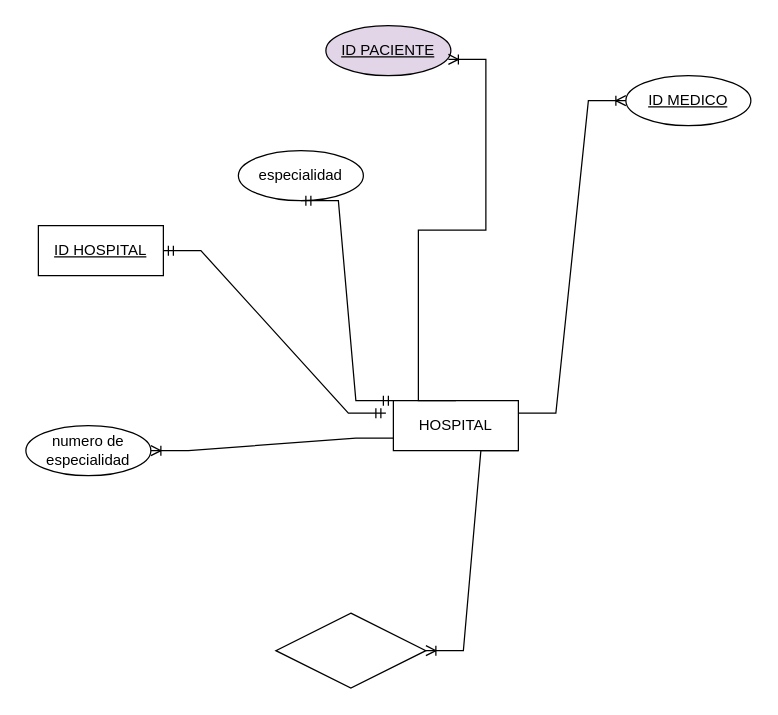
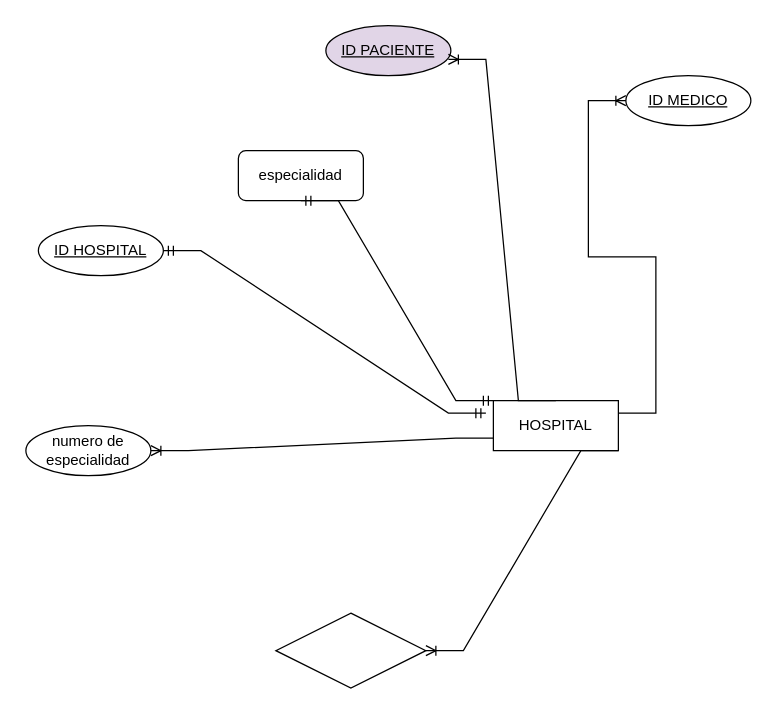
- <mxCell id="10" value="&lt;font style=&quot;vertical-align: inherit;&quot;&gt;&lt;font style=&quot;vertical-align: inherit;&quot;&gt;especialidad&lt;/font&gt;&lt;/font&gt;" style="ellipse;whiteSpace=wrap;html=1;align=center;" vertex="1" parent="1"><mxGeometry x="190" y="120" width="100" height="40" as="geometry" /></mxCell>
+ <mxCell id="10" value="&lt;font style=&quot;vertical-align: inherit;&quot;&gt;&lt;font style=&quot;vertical-align: inherit;&quot;&gt;especialidad&lt;/font&gt;&lt;/font&gt;" style="whiteSpace=wrap;html=1;align=center;rounded=1;" vertex="1" parent="1"><mxGeometry x="190" y="120" width="100" height="40" as="geometry" /></mxCell>
- <mxCell id="7" value="&lt;font style=&quot;vertical-align: inherit;&quot;&gt;&lt;font style=&quot;vertical-align: inherit;&quot;&gt;ID HOSPITAL&lt;/font&gt;&lt;/font&gt;" style="whiteSpace=wrap;html=1;align=center;fontStyle=4;rounded=0;" vertex="1" parent="1"><mxGeometry x="30" y="180" width="100" height="40" as="geometry" /></mxCell>
+ <mxCell id="7" value="&lt;font style=&quot;vertical-align: inherit;&quot;&gt;&lt;font style=&quot;vertical-align: inherit;&quot;&gt;ID HOSPITAL&lt;/font&gt;&lt;/font&gt;" style="ellipse;whiteSpace=wrap;html=1;align=center;fontStyle=4;" vertex="1" parent="1"><mxGeometry x="30" y="180" width="100" height="40" as="geometry" /></mxCell>
- <mxCell id="2" value="&lt;font style=&quot;vertical-align: inherit;&quot;&gt;&lt;font style=&quot;vertical-align: inherit;&quot;&gt;HOSPITAL&lt;/font&gt;&lt;/font&gt;" style="whiteSpace=wrap;html=1;align=center;" vertex="1" parent="1"><mxGeometry x="314" y="320" width="100" height="40" as="geometry" /></mxCell>
+ <mxCell id="2" value="&lt;font style=&quot;vertical-align: inherit;&quot;&gt;&lt;font style=&quot;vertical-align: inherit;&quot;&gt;HOSPITAL&lt;/font&gt;&lt;/font&gt;" style="whiteSpace=wrap;html=1;align=center;" vertex="1" parent="1"><mxGeometry x="394" y="320" width="100" height="40" as="geometry" /></mxCell>
